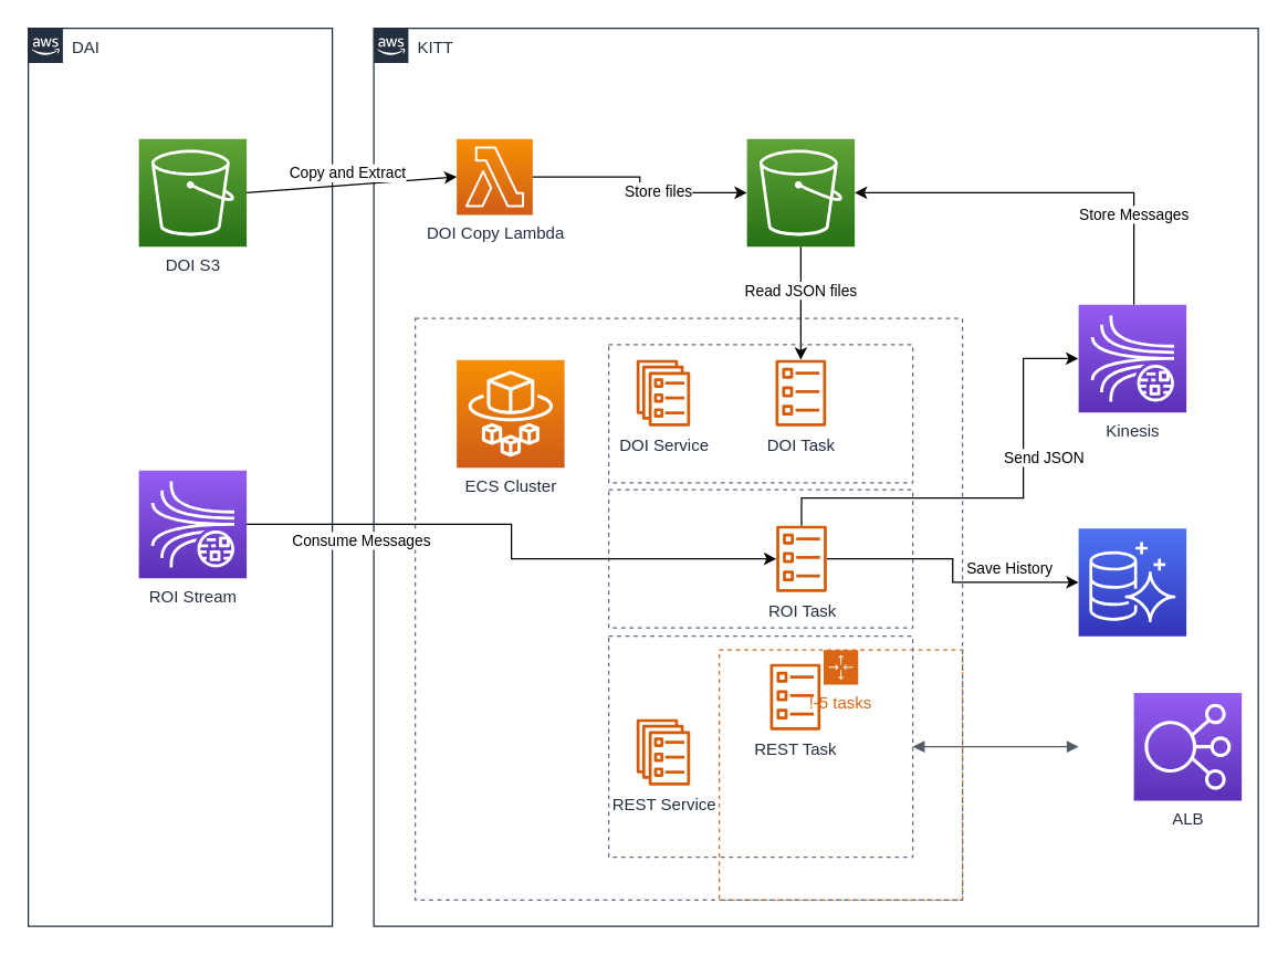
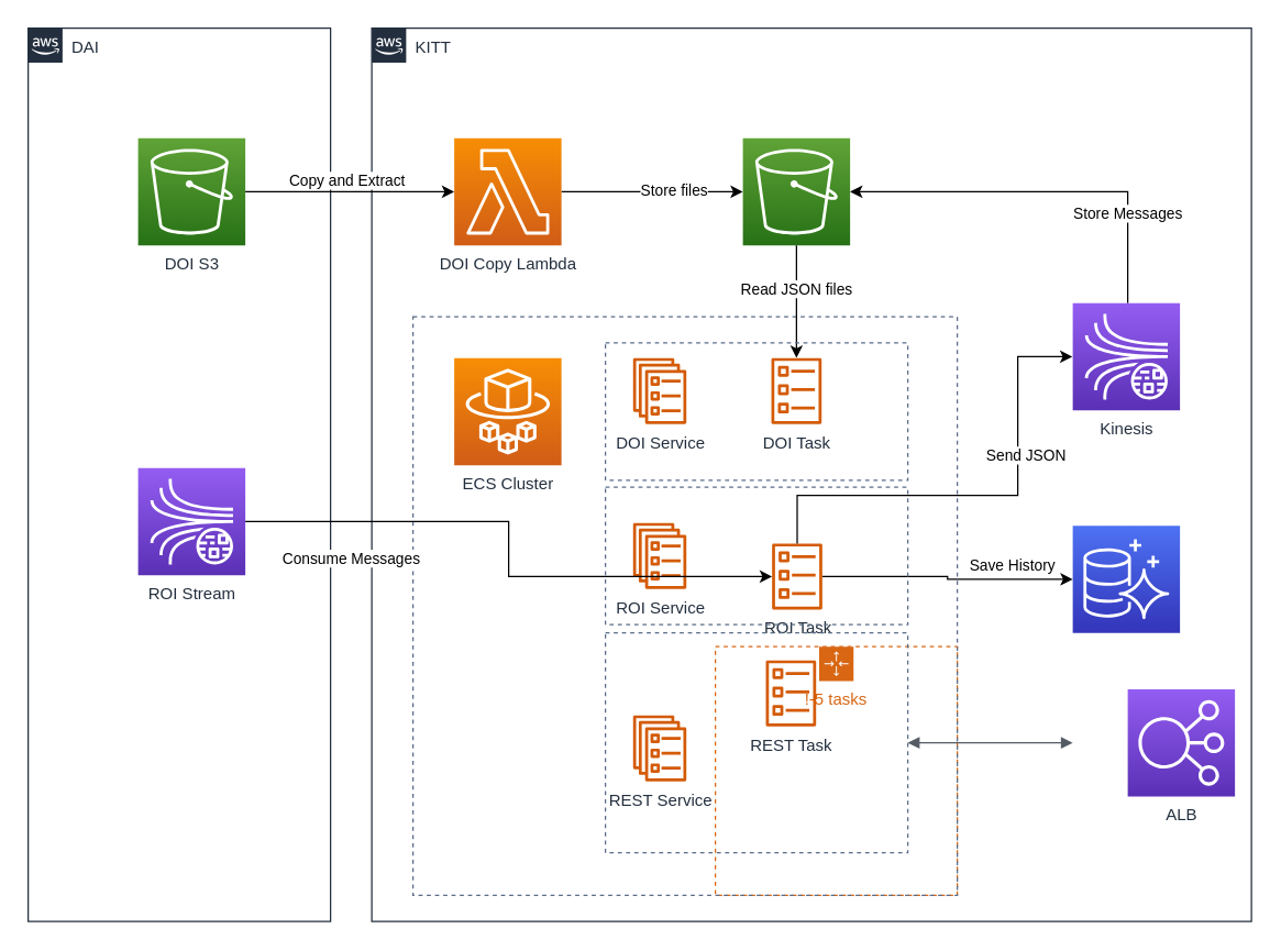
- <mxCell id="8" value="DOI Copy Lambda" style="sketch=0;points=[[0,0,0],[0.25,0,0],[0.5,0,0],[0.75,0,0],[1,0,0],[0,1,0],[0.25,1,0],[0.5,1,0],[0.75,1,0],[1,1,0],[0,0.25,0],[0,0.5,0],[0,0.75,0],[1,0.25,0],[1,0.5,0],[1,0.75,0]];outlineConnect=0;fontColor=#232F3E;gradientColor=#F78E04;gradientDirection=north;fillColor=#D05C17;strokeColor=#ffffff;dashed=0;verticalLabelPosition=bottom;verticalAlign=top;align=center;html=1;fontSize=12;fontStyle=0;aspect=fixed;shape=mxgraph.aws4.resourceIcon;resIcon=mxgraph.aws4.lambda;" parent="5" vertex="1"><mxGeometry x="60" y="80" width="55" height="55" as="geometry" /></mxCell>
+ <mxCell id="8" value="DOI Copy Lambda" style="sketch=0;points=[[0,0,0],[0.25,0,0],[0.5,0,0],[0.75,0,0],[1,0,0],[0,1,0],[0.25,1,0],[0.5,1,0],[0.75,1,0],[1,1,0],[0,0.25,0],[0,0.5,0],[0,0.75,0],[1,0.25,0],[1,0.5,0],[1,0.75,0]];outlineConnect=0;fontColor=#232F3E;gradientColor=#F78E04;gradientDirection=north;fillColor=#D05C17;strokeColor=#ffffff;dashed=0;verticalLabelPosition=bottom;verticalAlign=top;align=center;html=1;fontSize=12;fontStyle=0;aspect=fixed;shape=mxgraph.aws4.resourceIcon;resIcon=mxgraph.aws4.lambda;" parent="5" vertex="1"><mxGeometry x="60" y="80" width="78" height="78" as="geometry" /></mxCell>
+ <mxCell id="13" value="&lt;div&gt;ROI Service&lt;/div&gt;&lt;div&gt;&lt;br&gt;&lt;/div&gt;" style="sketch=0;outlineConnect=0;fontColor=#232F3E;gradientColor=none;fillColor=#D45B07;strokeColor=none;dashed=0;verticalLabelPosition=bottom;verticalAlign=top;align=center;html=1;fontSize=12;fontStyle=0;aspect=fixed;pointerEvents=1;shape=mxgraph.aws4.ecs_service;" parent="5" vertex="1"><mxGeometry x="190" y="360" width="39" height="48" as="geometry" /></mxCell>
- <mxCell id="16" value="ROI Task" style="sketch=0;outlineConnect=0;fontColor=#232F3E;gradientColor=none;fillColor=#D45B07;strokeColor=none;dashed=0;verticalLabelPosition=bottom;verticalAlign=top;align=center;html=1;fontSize=12;fontStyle=0;aspect=fixed;pointerEvents=1;shape=mxgraph.aws4.ecs_task;" parent="5" vertex="1"><mxGeometry x="291" y="360" width="37" height="48" as="geometry" /></mxCell>
+ <mxCell id="16" value="ROI Task" style="sketch=0;outlineConnect=0;fontColor=#232F3E;gradientColor=none;fillColor=#D45B07;strokeColor=none;dashed=0;verticalLabelPosition=bottom;verticalAlign=top;align=center;html=1;fontSize=12;fontStyle=0;aspect=fixed;pointerEvents=1;shape=mxgraph.aws4.ecs_task;" parent="5" vertex="1"><mxGeometry x="291" y="375" width="37" height="48" as="geometry" /></mxCell>
